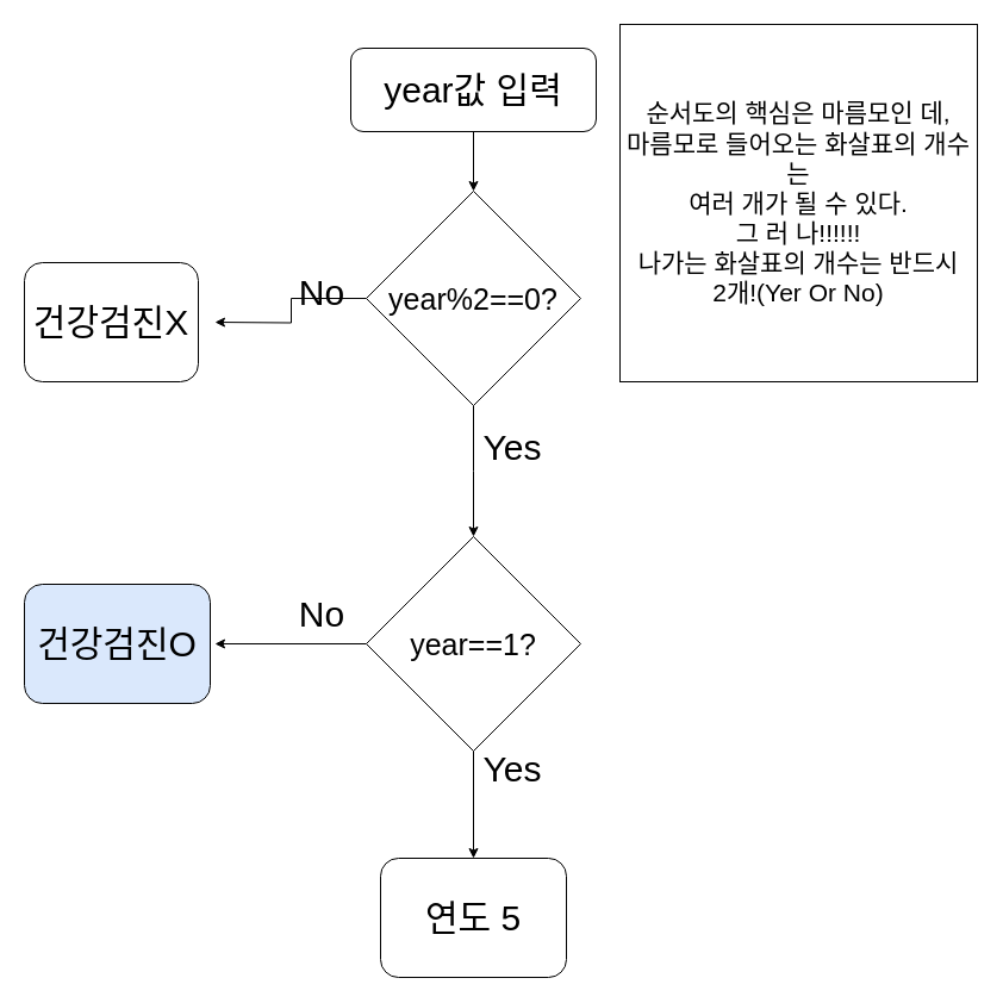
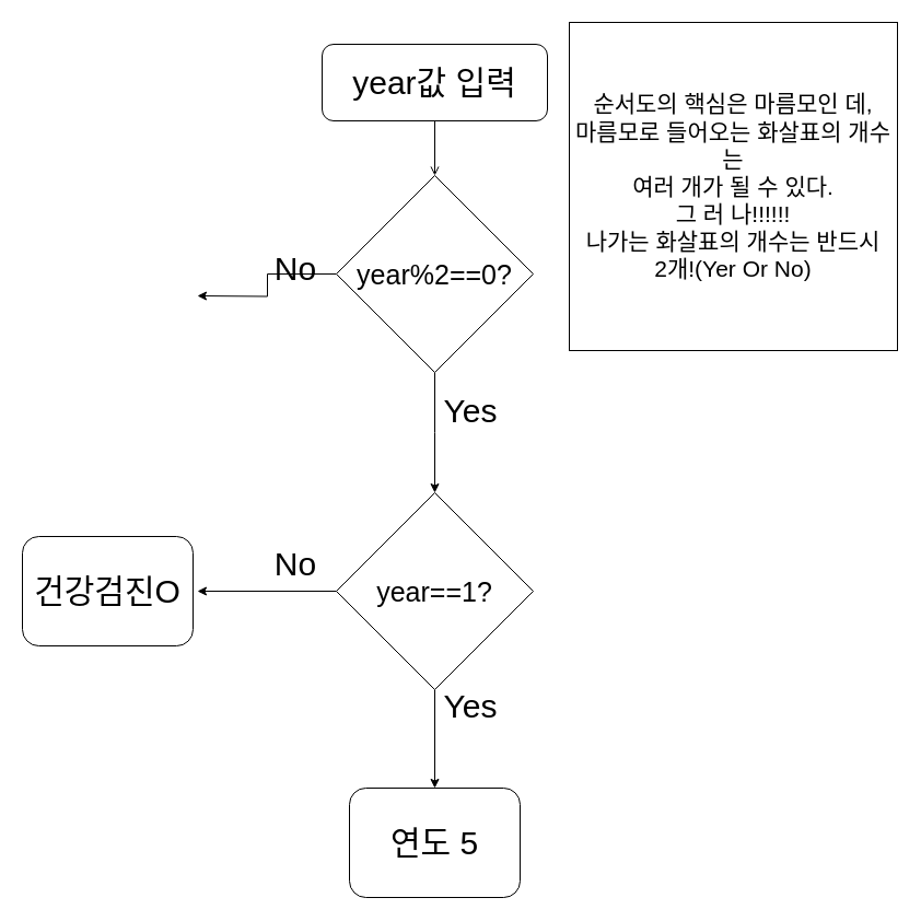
- <mxCell id="2" style="edgeStyle=orthogonalEdgeStyle;rounded=0;orthogonalLoop=1;jettySize=auto;html=1;entryX=0.5;entryY=0;entryDx=0;entryDy=0;" edge="1" parent="1" source="3" target="6"><mxGeometry relative="1" as="geometry" /></mxCell>
+ <mxCell id="2" style="edgeStyle=orthogonalEdgeStyle;rounded=0;orthogonalLoop=1;jettySize=auto;html=1;entryX=0.5;entryY=0;entryDx=0;entryDy=0;endArrow=open;" edge="1" parent="1" source="3" target="6"><mxGeometry relative="1" as="geometry" /></mxCell>
- <mxCell id="10" value="건강검진X" style="rounded=1;whiteSpace=wrap;html=1;fontSize=30;" vertex="1" parent="1"><mxGeometry x="20" y="220" width="146" height="100" as="geometry" /></mxCell>
- <mxCell id="11" value="건강검진O" style="rounded=1;whiteSpace=wrap;html=1;fontSize=30;fillColor=#dae8fc;" vertex="1" parent="1"><mxGeometry x="20" y="490" width="156" height="100" as="geometry" /></mxCell>
+ <mxCell id="11" value="건강검진O" style="rounded=1;whiteSpace=wrap;html=1;fontSize=30;" vertex="1" parent="1"><mxGeometry x="20" y="490" width="156" height="100" as="geometry" /></mxCell>
